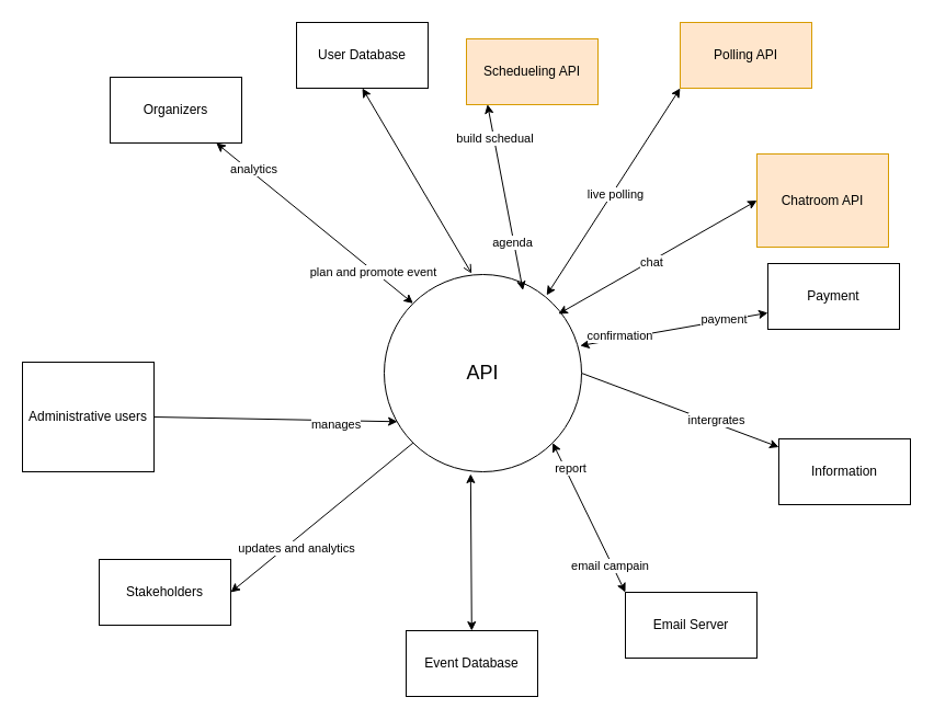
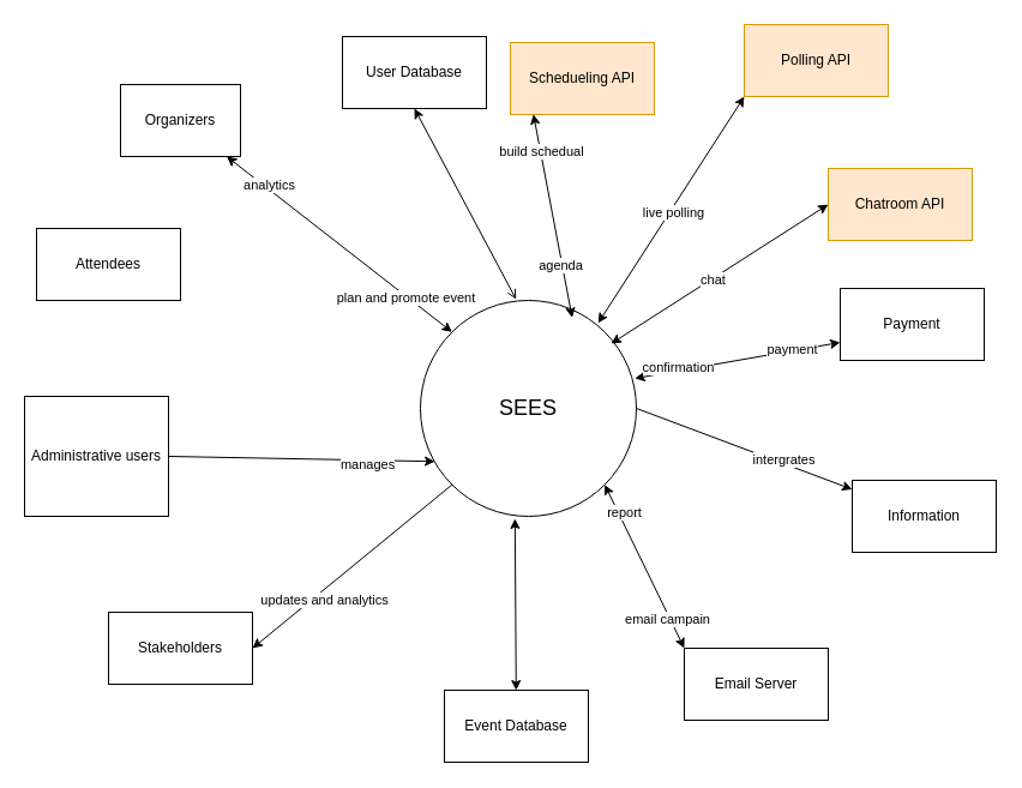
- <mxCell id="15" value="User Database" style="rounded=0;whiteSpace=wrap;html=1;" vertex="1" parent="1"><mxGeometry x="270" y="20" width="120" height="60" as="geometry" /></mxCell>
+ <mxCell id="15" value="User Database" style="rounded=0;whiteSpace=wrap;html=1;" vertex="1" parent="1"><mxGeometry x="285" y="30" width="120" height="60" as="geometry" /></mxCell>
- <mxCell id="14" value="Organizers" style="rounded=0;whiteSpace=wrap;html=1;" vertex="1" parent="1"><mxGeometry x="100" y="70" width="120" height="60" as="geometry" /></mxCell>
+ <mxCell id="14" value="Organizers" style="rounded=0;whiteSpace=wrap;html=1;" vertex="1" parent="1"><mxGeometry x="100" y="70" width="100" height="60" as="geometry" /></mxCell>
- <mxCell id="33" value="Chatroom API" style="rounded=0;whiteSpace=wrap;html=1;fillColor=#ffe6cc;strokeColor=#d79b00;" vertex="1" parent="1"><mxGeometry x="690" y="140" width="120" height="85" as="geometry" /></mxCell>
+ <mxCell id="33" value="Chatroom API" style="rounded=0;whiteSpace=wrap;html=1;fillColor=#ffe6cc;strokeColor=#d79b00;" vertex="1" parent="1"><mxGeometry x="690" y="140" width="120" height="60" as="geometry" /></mxCell>
+ <mxCell id="16" value="Attendees" style="rounded=0;whiteSpace=wrap;html=1;" vertex="1" parent="1"><mxGeometry x="30" y="190" width="120" height="60" as="geometry" /></mxCell>
- <mxCell id="10" value="&lt;font style=&quot;font-size: 18px;&quot;&gt;API&lt;/font&gt;" style="ellipse;whiteSpace=wrap;html=1;aspect=fixed;" vertex="1" parent="1"><mxGeometry x="350" y="250" width="180" height="180" as="geometry" /></mxCell>
+ <mxCell id="10" value="&lt;font style=&quot;font-size: 18px;&quot;&gt;SEES&lt;/font&gt;" style="ellipse;whiteSpace=wrap;html=1;aspect=fixed;" vertex="1" parent="1"><mxGeometry x="350" y="250" width="180" height="180" as="geometry" /></mxCell>
